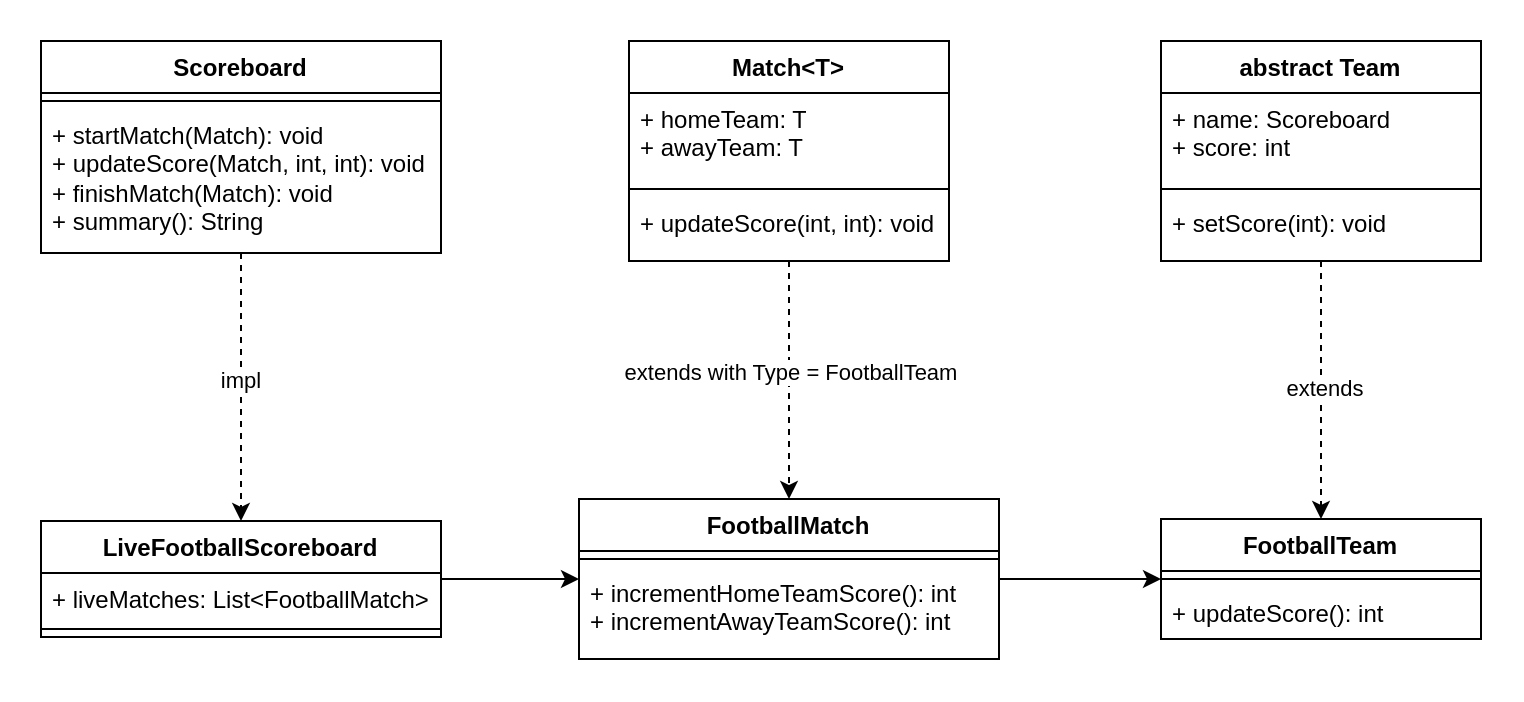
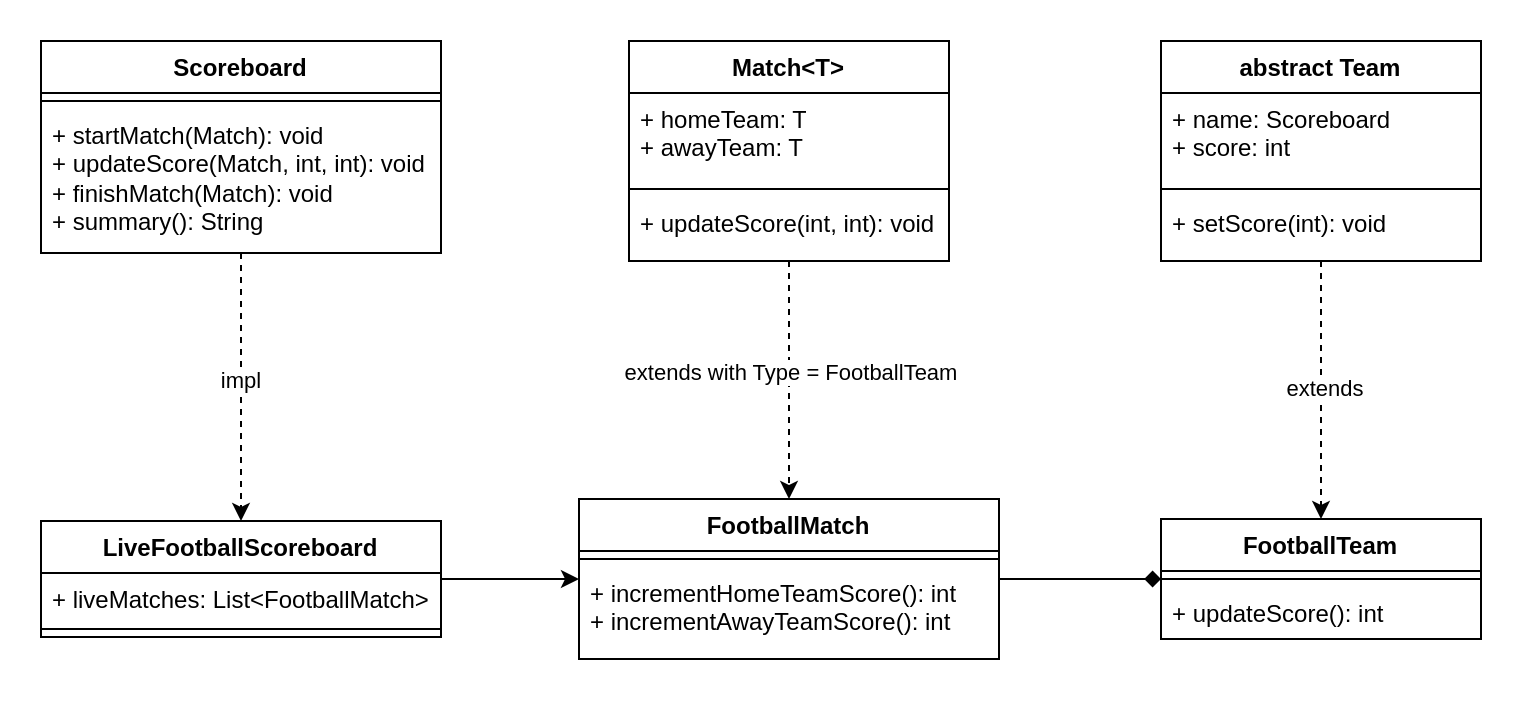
- <mxCell id="26" style="edgeStyle=orthogonalEdgeStyle;rounded=0;orthogonalLoop=1;jettySize=auto;html=1;" parent="1" source="27" target="17" edge="1"><mxGeometry relative="1" as="geometry" /></mxCell>
+ <mxCell id="26" style="edgeStyle=orthogonalEdgeStyle;rounded=0;orthogonalLoop=1;jettySize=auto;html=1;endArrow=diamond;" parent="1" source="27" target="17" edge="1"><mxGeometry relative="1" as="geometry" /></mxCell>
